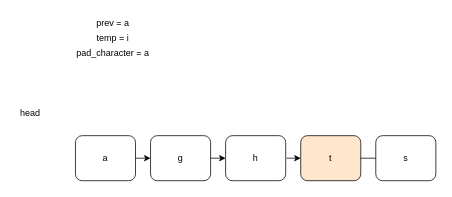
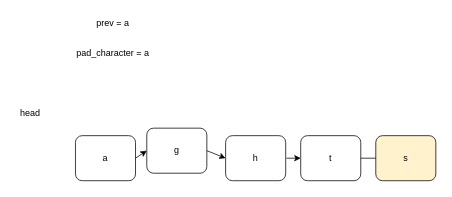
- <mxCell id="14" value="temp = i" style="text;html=1;strokeColor=none;fillColor=none;align=center;verticalAlign=middle;whiteSpace=wrap;rounded=0;" vertex="1" parent="1"><mxGeometry x="90" y="40" width="120" height="20" as="geometry" /></mxCell>
- <mxCell id="4" value="g" style="rounded=1;whiteSpace=wrap;html=1;" vertex="1" parent="1"><mxGeometry x="200" y="180" width="80" height="60" as="geometry" /></mxCell>
+ <mxCell id="4" value="g" style="rounded=1;whiteSpace=wrap;html=1;" vertex="1" parent="1"><mxGeometry x="195" y="170" width="80" height="60" as="geometry" /></mxCell>
- <mxCell id="6" value="t" style="rounded=1;whiteSpace=wrap;html=1;fillColor=#ffe6cc;" vertex="1" parent="1"><mxGeometry x="400" y="180" width="80" height="60" as="geometry" /></mxCell>
+ <mxCell id="6" value="t" style="rounded=1;whiteSpace=wrap;html=1;" vertex="1" parent="1"><mxGeometry x="400" y="180" width="80" height="60" as="geometry" /></mxCell>
- <mxCell id="7" value="s" style="rounded=1;whiteSpace=wrap;html=1;" vertex="1" parent="1"><mxGeometry x="500" y="180" width="80" height="60" as="geometry" /></mxCell>
+ <mxCell id="7" value="s" style="rounded=1;whiteSpace=wrap;html=1;fillColor=#fff2cc;" vertex="1" parent="1"><mxGeometry x="500" y="180" width="80" height="60" as="geometry" /></mxCell>
